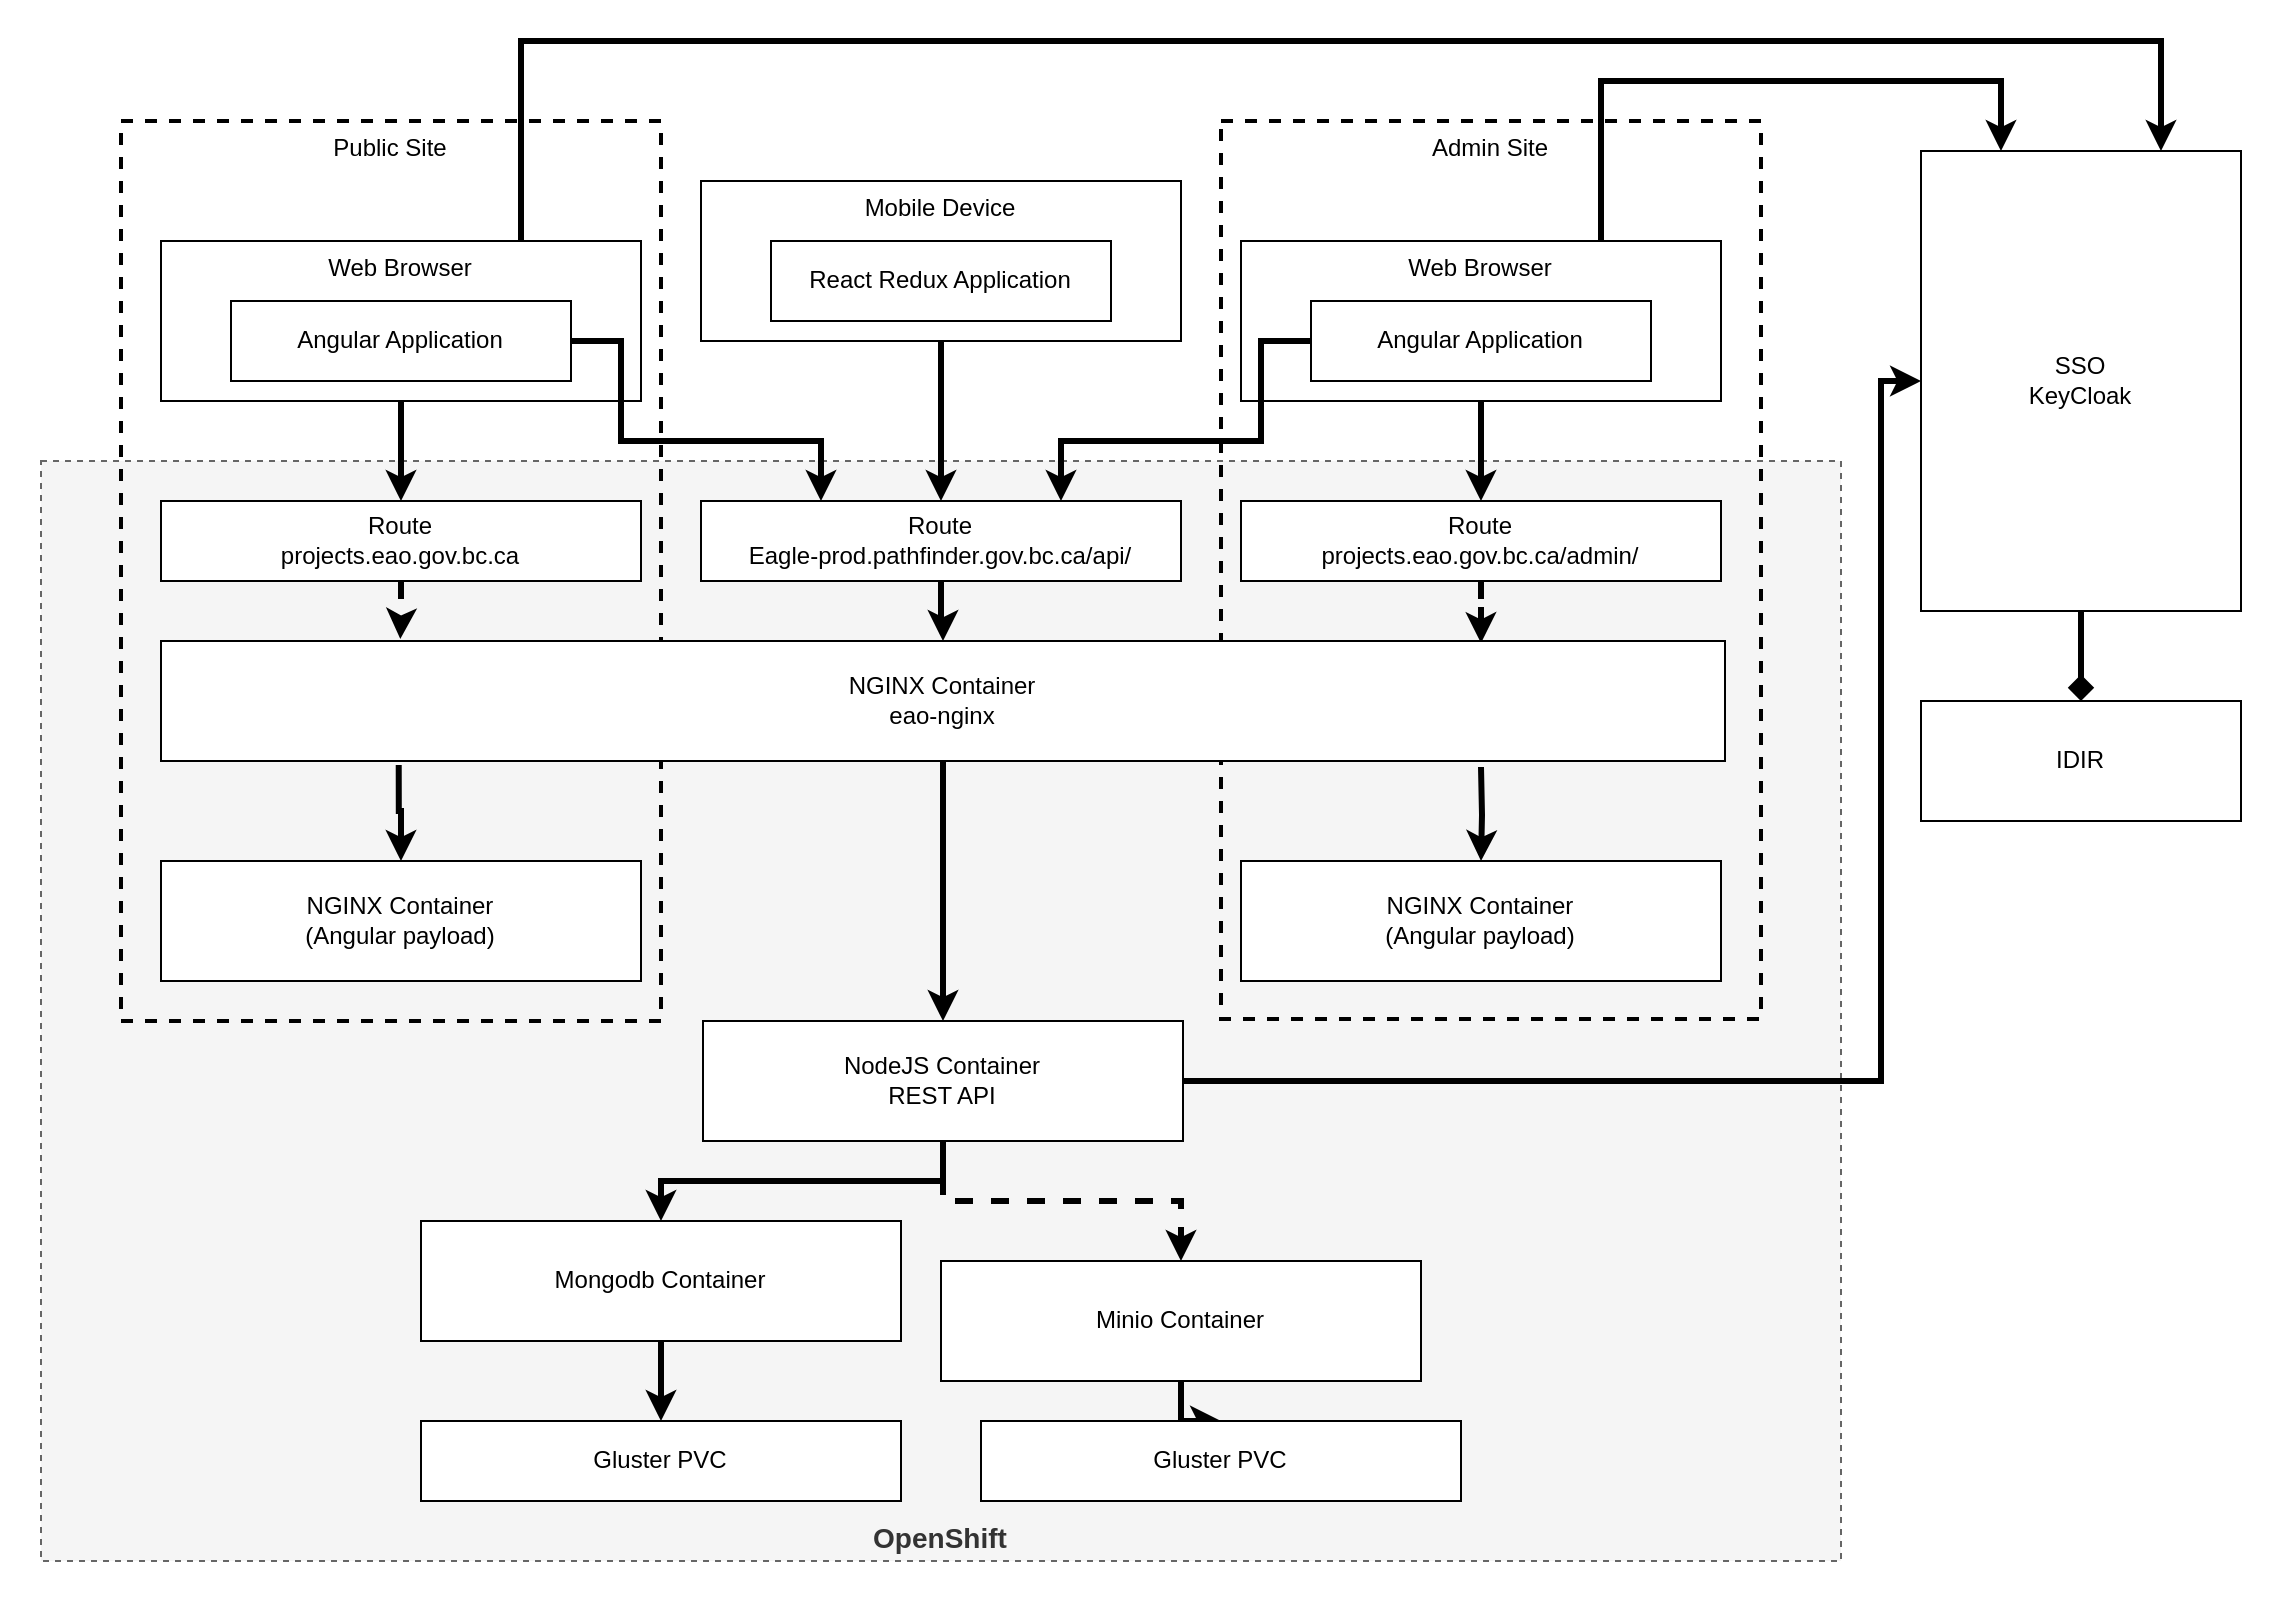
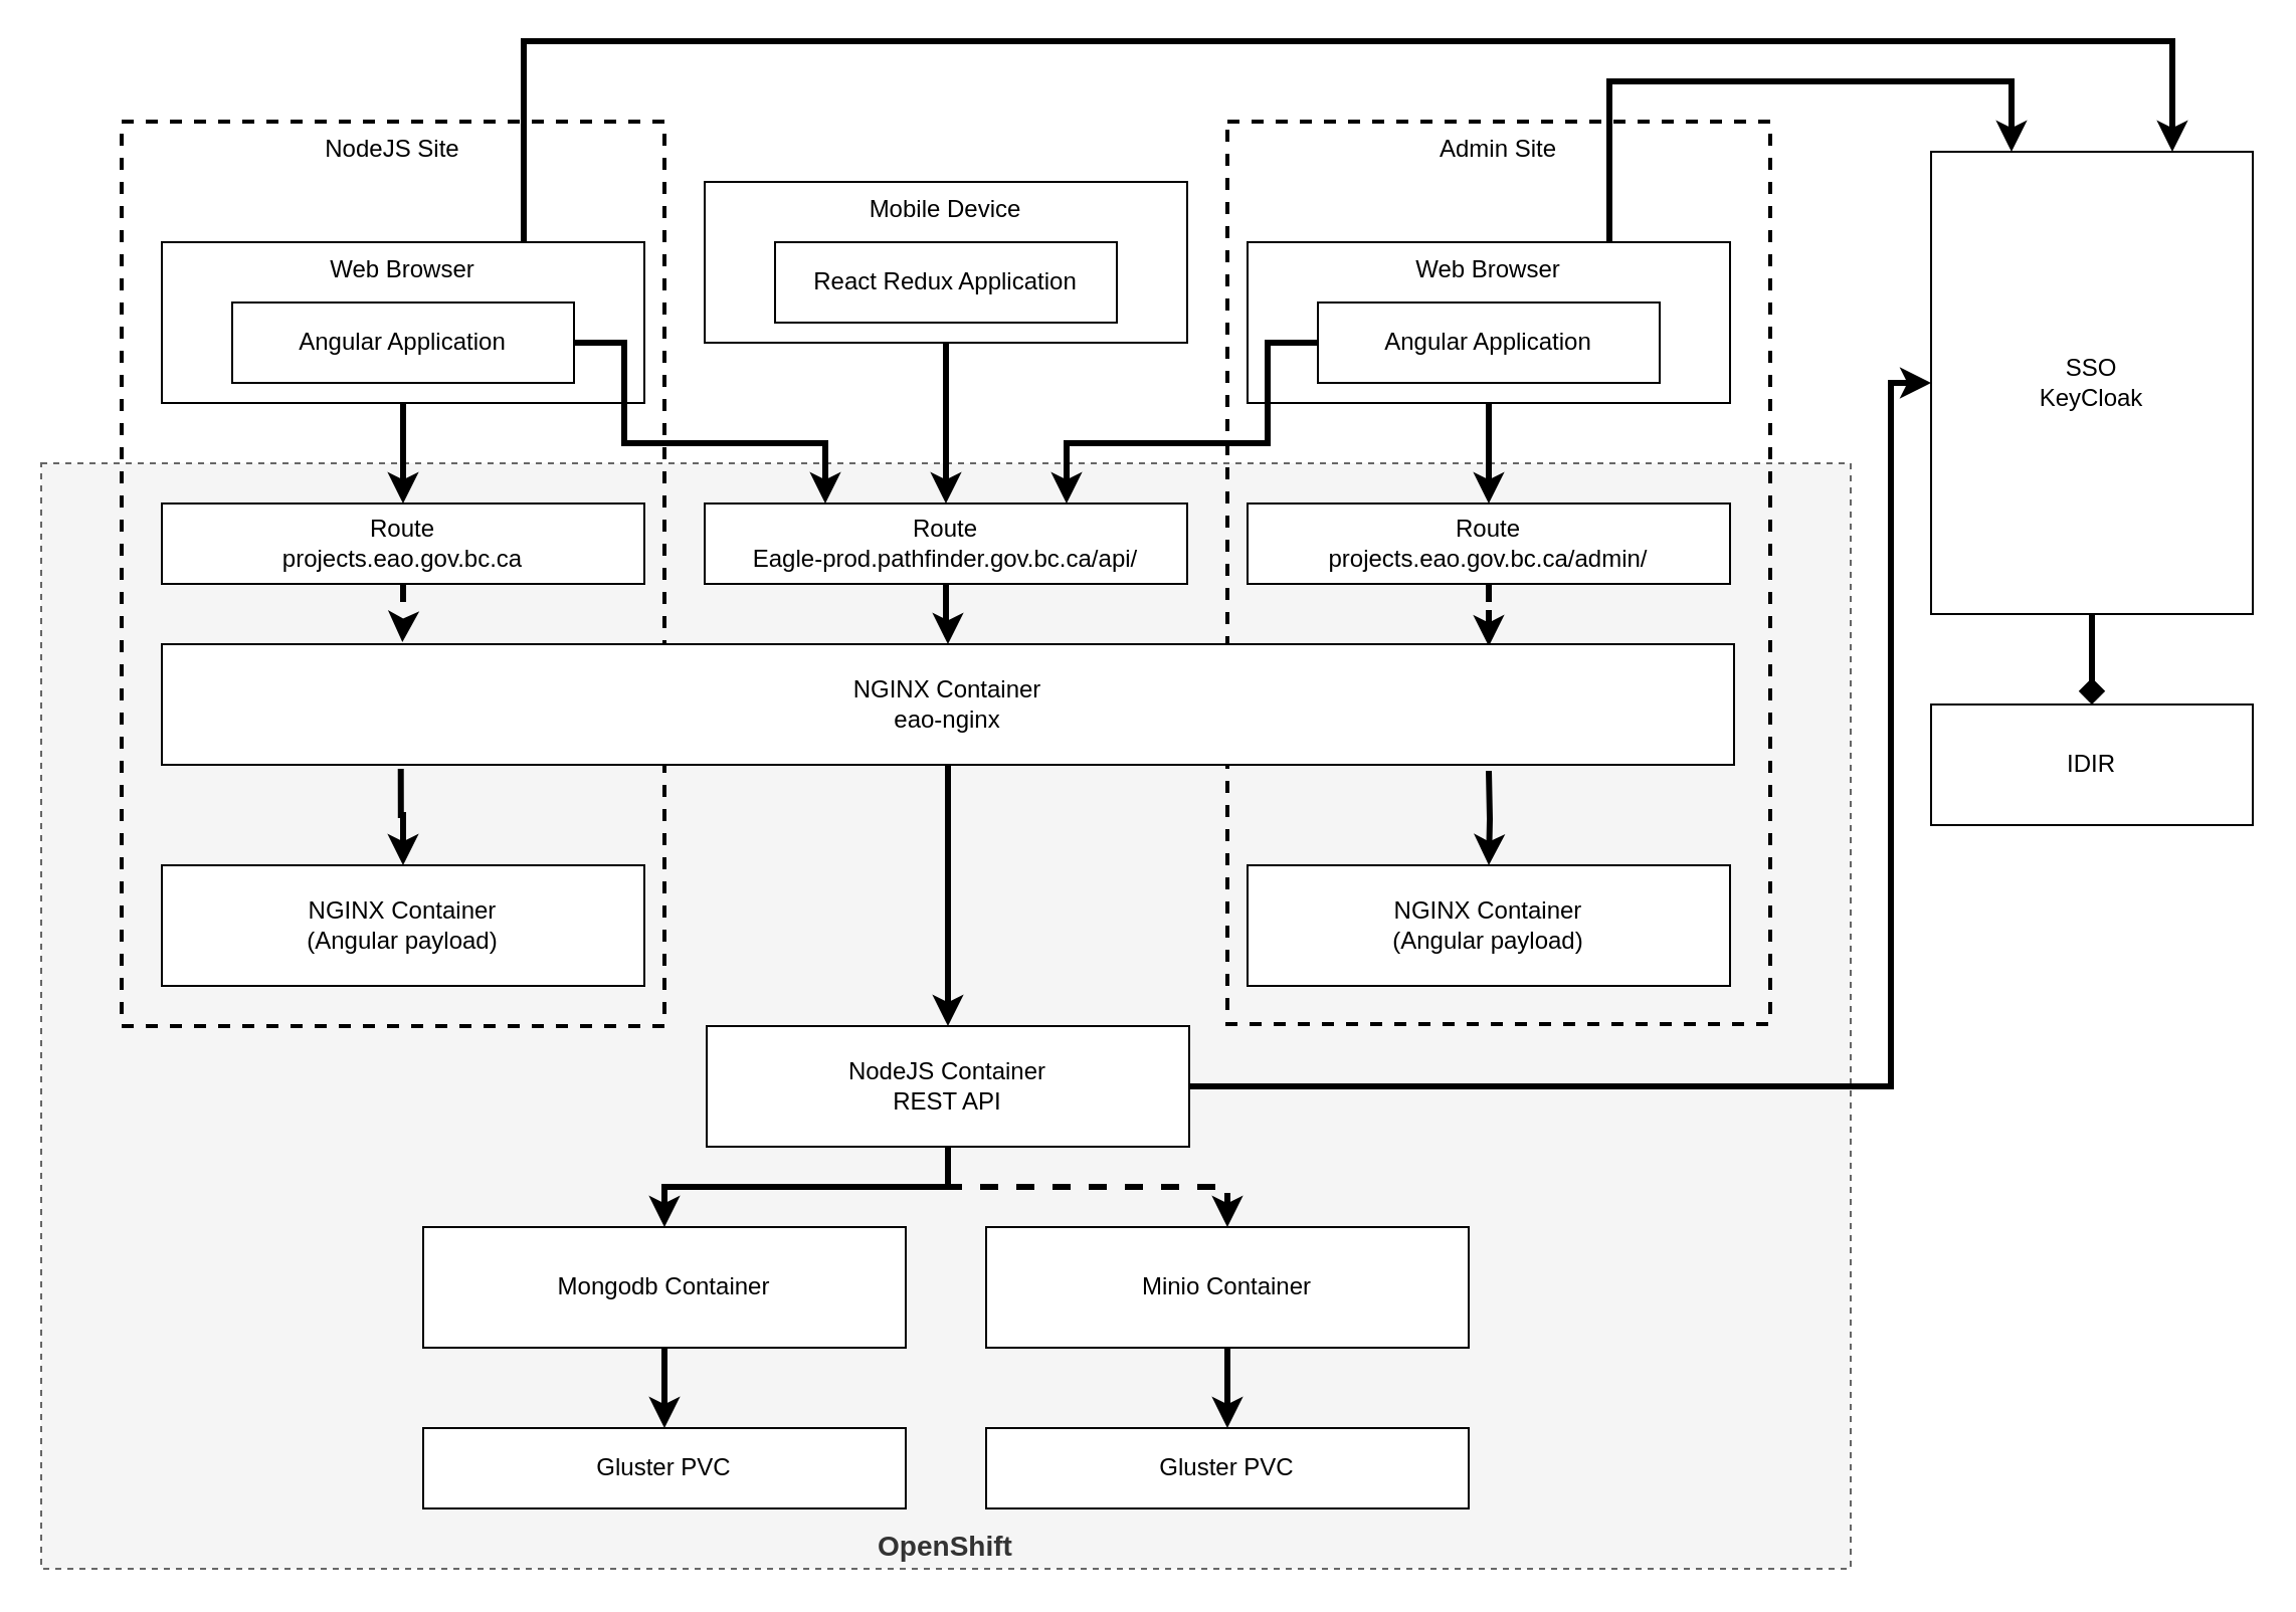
- <mxCell id="4" value="Public Site" style="rounded=0;whiteSpace=wrap;html=1;verticalAlign=top;dashed=1;fillColor=none;strokeWidth=2;" parent="1" vertex="1"><mxGeometry x="60" y="60" width="270" height="450" as="geometry" /></mxCell>
+ <mxCell id="4" value="NodeJS Site" style="rounded=0;whiteSpace=wrap;html=1;verticalAlign=top;dashed=1;fillColor=none;strokeWidth=2;" parent="1" vertex="1"><mxGeometry x="60" y="60" width="270" height="450" as="geometry" /></mxCell>
- <mxCell id="27" value="Minio Container" style="rounded=0;whiteSpace=wrap;html=1;" parent="1" vertex="1"><mxGeometry x="470" y="630" width="240" height="60" as="geometry" /></mxCell>
+ <mxCell id="27" value="Minio Container" style="rounded=0;whiteSpace=wrap;html=1;" parent="1" vertex="1"><mxGeometry x="490" y="610" width="240" height="60" as="geometry" /></mxCell>
